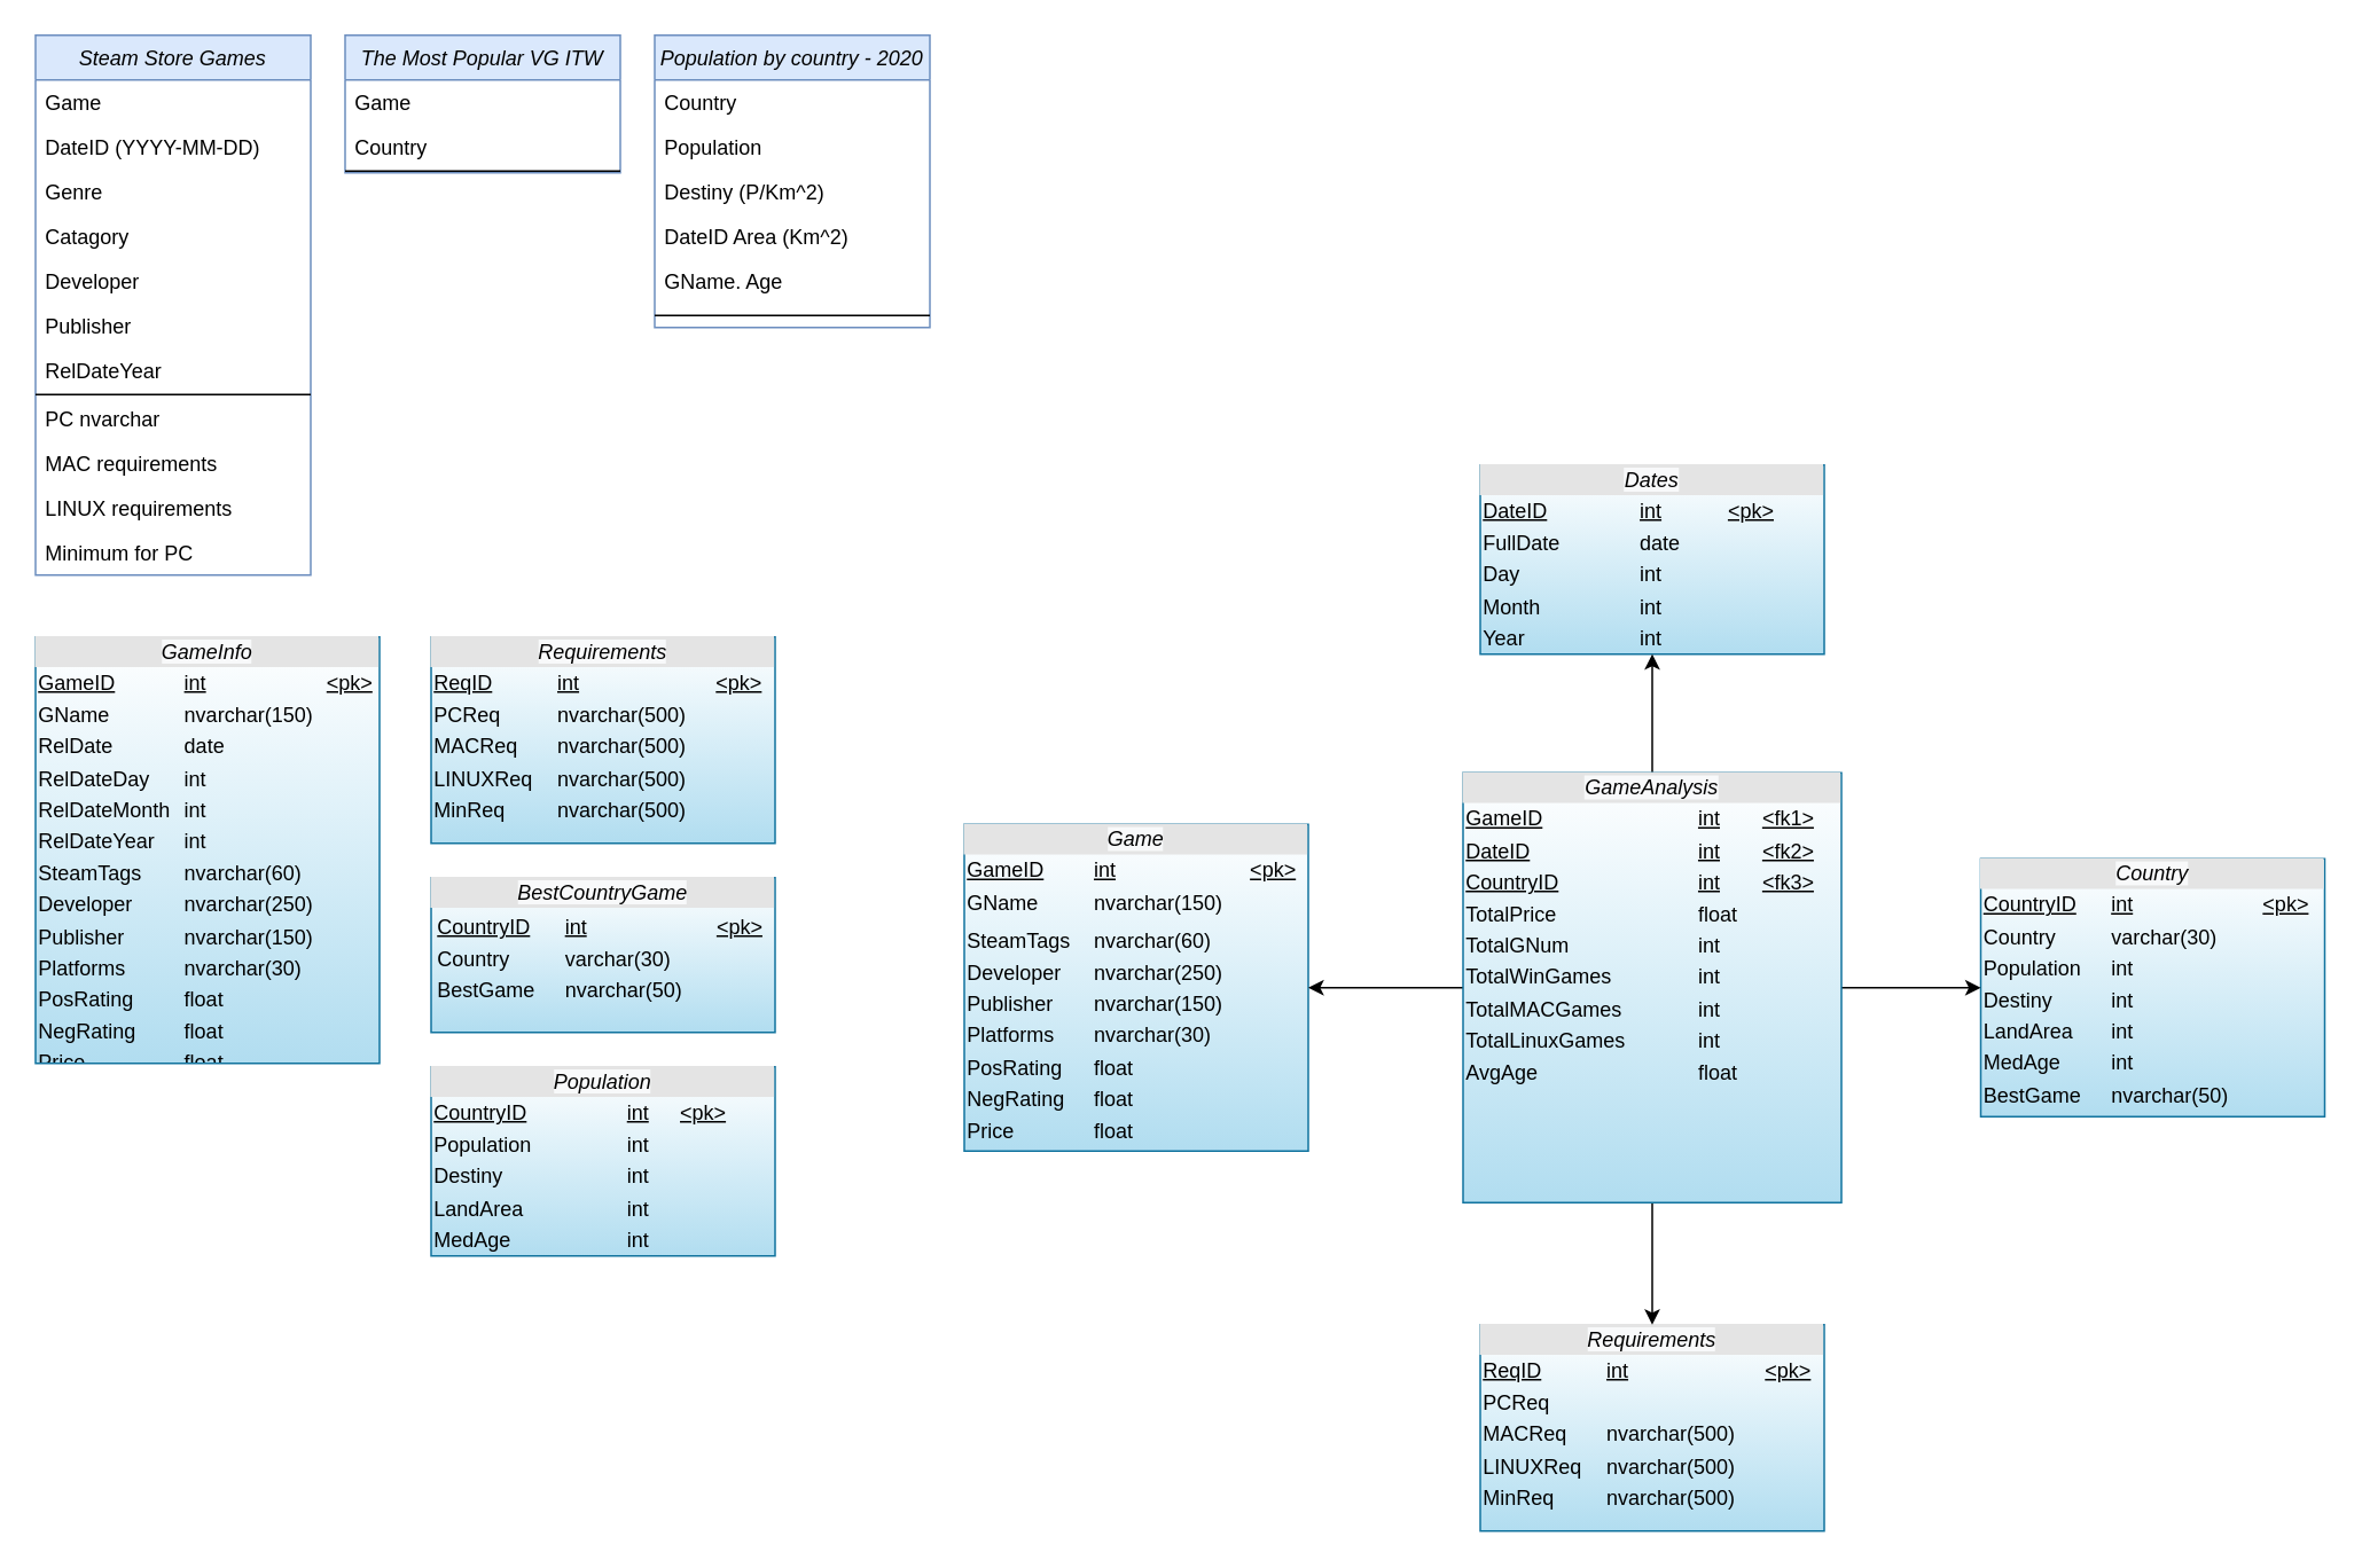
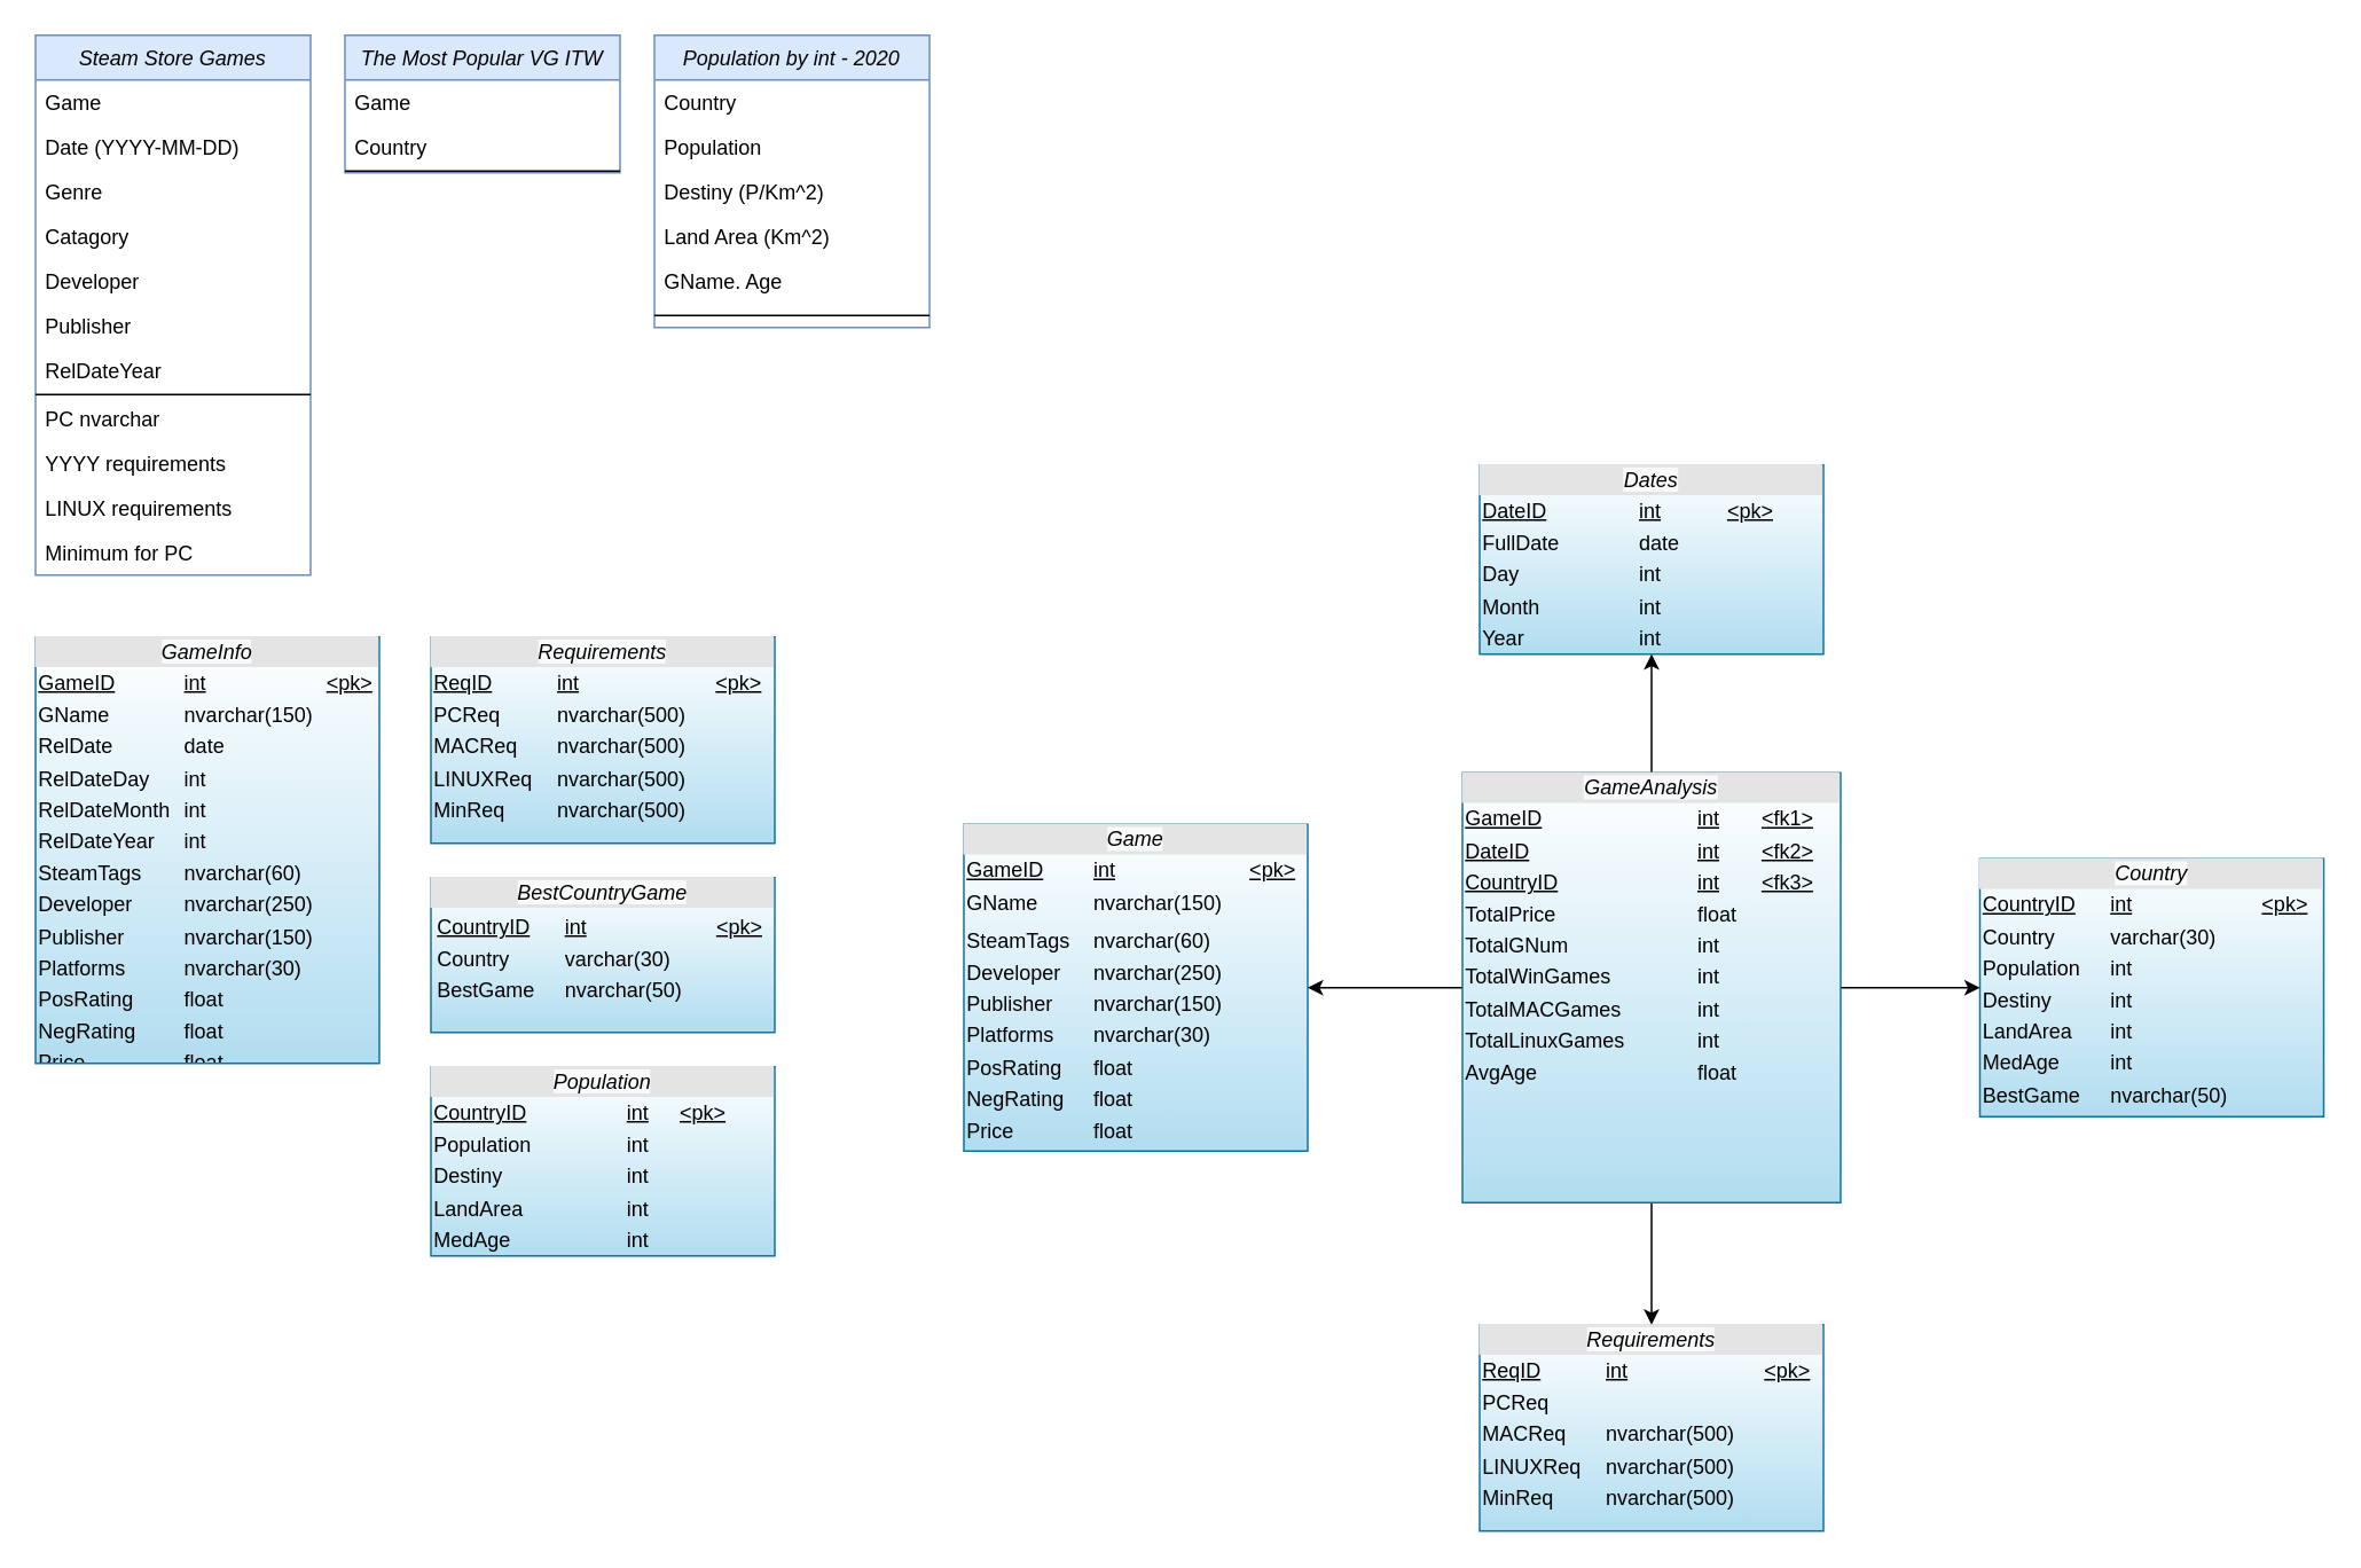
- <mxCell id="19" value="Population by country - 2020" style="swimlane;fontStyle=2;align=center;verticalAlign=top;childLayout=stackLayout;horizontal=1;startSize=26;horizontalStack=0;resizeParent=1;resizeLast=0;collapsible=1;marginBottom=0;rounded=0;shadow=0;strokeWidth=1;fillColor=#dae8fc;strokeColor=#6c8ebf;" vertex="1" parent="1"><mxGeometry x="380" y="20" width="160" height="170" as="geometry"><mxRectangle x="230" y="140" width="160" height="26" as="alternateBounds" /></mxGeometry></mxCell>
+ <mxCell id="19" value="Population by int - 2020" style="swimlane;fontStyle=2;align=center;verticalAlign=top;childLayout=stackLayout;horizontal=1;startSize=26;horizontalStack=0;resizeParent=1;resizeLast=0;collapsible=1;marginBottom=0;rounded=0;shadow=0;strokeWidth=1;fillColor=#dae8fc;strokeColor=#6c8ebf;" vertex="1" parent="1"><mxGeometry x="380" y="20" width="160" height="170" as="geometry"><mxRectangle x="230" y="140" width="160" height="26" as="alternateBounds" /></mxGeometry></mxCell>
- <mxCell id="4" value="DateID (YYYY-MM-DD)" style="text;align=left;verticalAlign=top;spacingLeft=4;spacingRight=4;overflow=hidden;rotatable=0;points=[[0,0.5],[1,0.5]];portConstraint=eastwest;" vertex="1" parent="2"><mxGeometry y="52" width="160" height="26" as="geometry" /></mxCell>
+ <mxCell id="4" value="Date (YYYY-MM-DD)" style="text;align=left;verticalAlign=top;spacingLeft=4;spacingRight=4;overflow=hidden;rotatable=0;points=[[0,0.5],[1,0.5]];portConstraint=eastwest;" vertex="1" parent="2"><mxGeometry y="52" width="160" height="26" as="geometry" /></mxCell>
- <mxCell id="23" value="DateID Area (Km^2)" style="text;align=left;verticalAlign=top;spacingLeft=4;spacingRight=4;overflow=hidden;rotatable=0;points=[[0,0.5],[1,0.5]];portConstraint=eastwest;" vertex="1" parent="19"><mxGeometry y="104" width="160" height="26" as="geometry" /></mxCell>
+ <mxCell id="23" value="Land Area (Km^2)" style="text;align=left;verticalAlign=top;spacingLeft=4;spacingRight=4;overflow=hidden;rotatable=0;points=[[0,0.5],[1,0.5]];portConstraint=eastwest;" vertex="1" parent="19"><mxGeometry y="104" width="160" height="26" as="geometry" /></mxCell>
- <mxCell id="12" value="MAC requirements" style="text;align=left;verticalAlign=top;spacingLeft=4;spacingRight=4;overflow=hidden;rotatable=0;points=[[0,0.5],[1,0.5]];portConstraint=eastwest;" vertex="1" parent="2"><mxGeometry y="236" width="160" height="26" as="geometry" /></mxCell>
+ <mxCell id="12" value="YYYY requirements" style="text;align=left;verticalAlign=top;spacingLeft=4;spacingRight=4;overflow=hidden;rotatable=0;points=[[0,0.5],[1,0.5]];portConstraint=eastwest;" vertex="1" parent="2"><mxGeometry y="236" width="160" height="26" as="geometry" /></mxCell>
